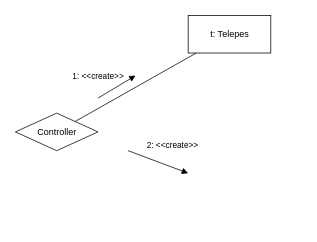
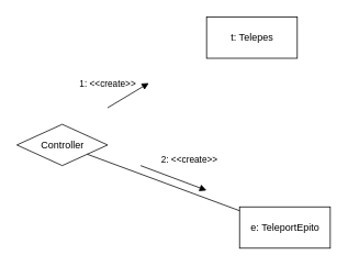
- <mxCell id="5" value="" style="html=1;verticalAlign=bottom;endArrow=none;endFill=0;" parent="1" source="4" target="2" edge="1"><mxGeometry width="80" relative="1" as="geometry"><mxPoint x="350" y="120" as="sourcePoint" /><mxPoint x="430" y="120" as="targetPoint" /></mxGeometry></mxCell>
+ <mxCell id="6" value="" style="html=1;verticalAlign=bottom;endArrow=none;endFill=0;" parent="1" source="4" target="3" edge="1"><mxGeometry width="80" relative="1" as="geometry"><mxPoint x="179.231" y="210" as="sourcePoint" /><mxPoint x="320.769" y="130" as="targetPoint" /></mxGeometry></mxCell>
+ <mxCell id="3" value="e: TeleportEpito" style="html=1;" parent="1" vertex="1"><mxGeometry x="290" y="250" width="110" height="50" as="geometry" /></mxCell>
